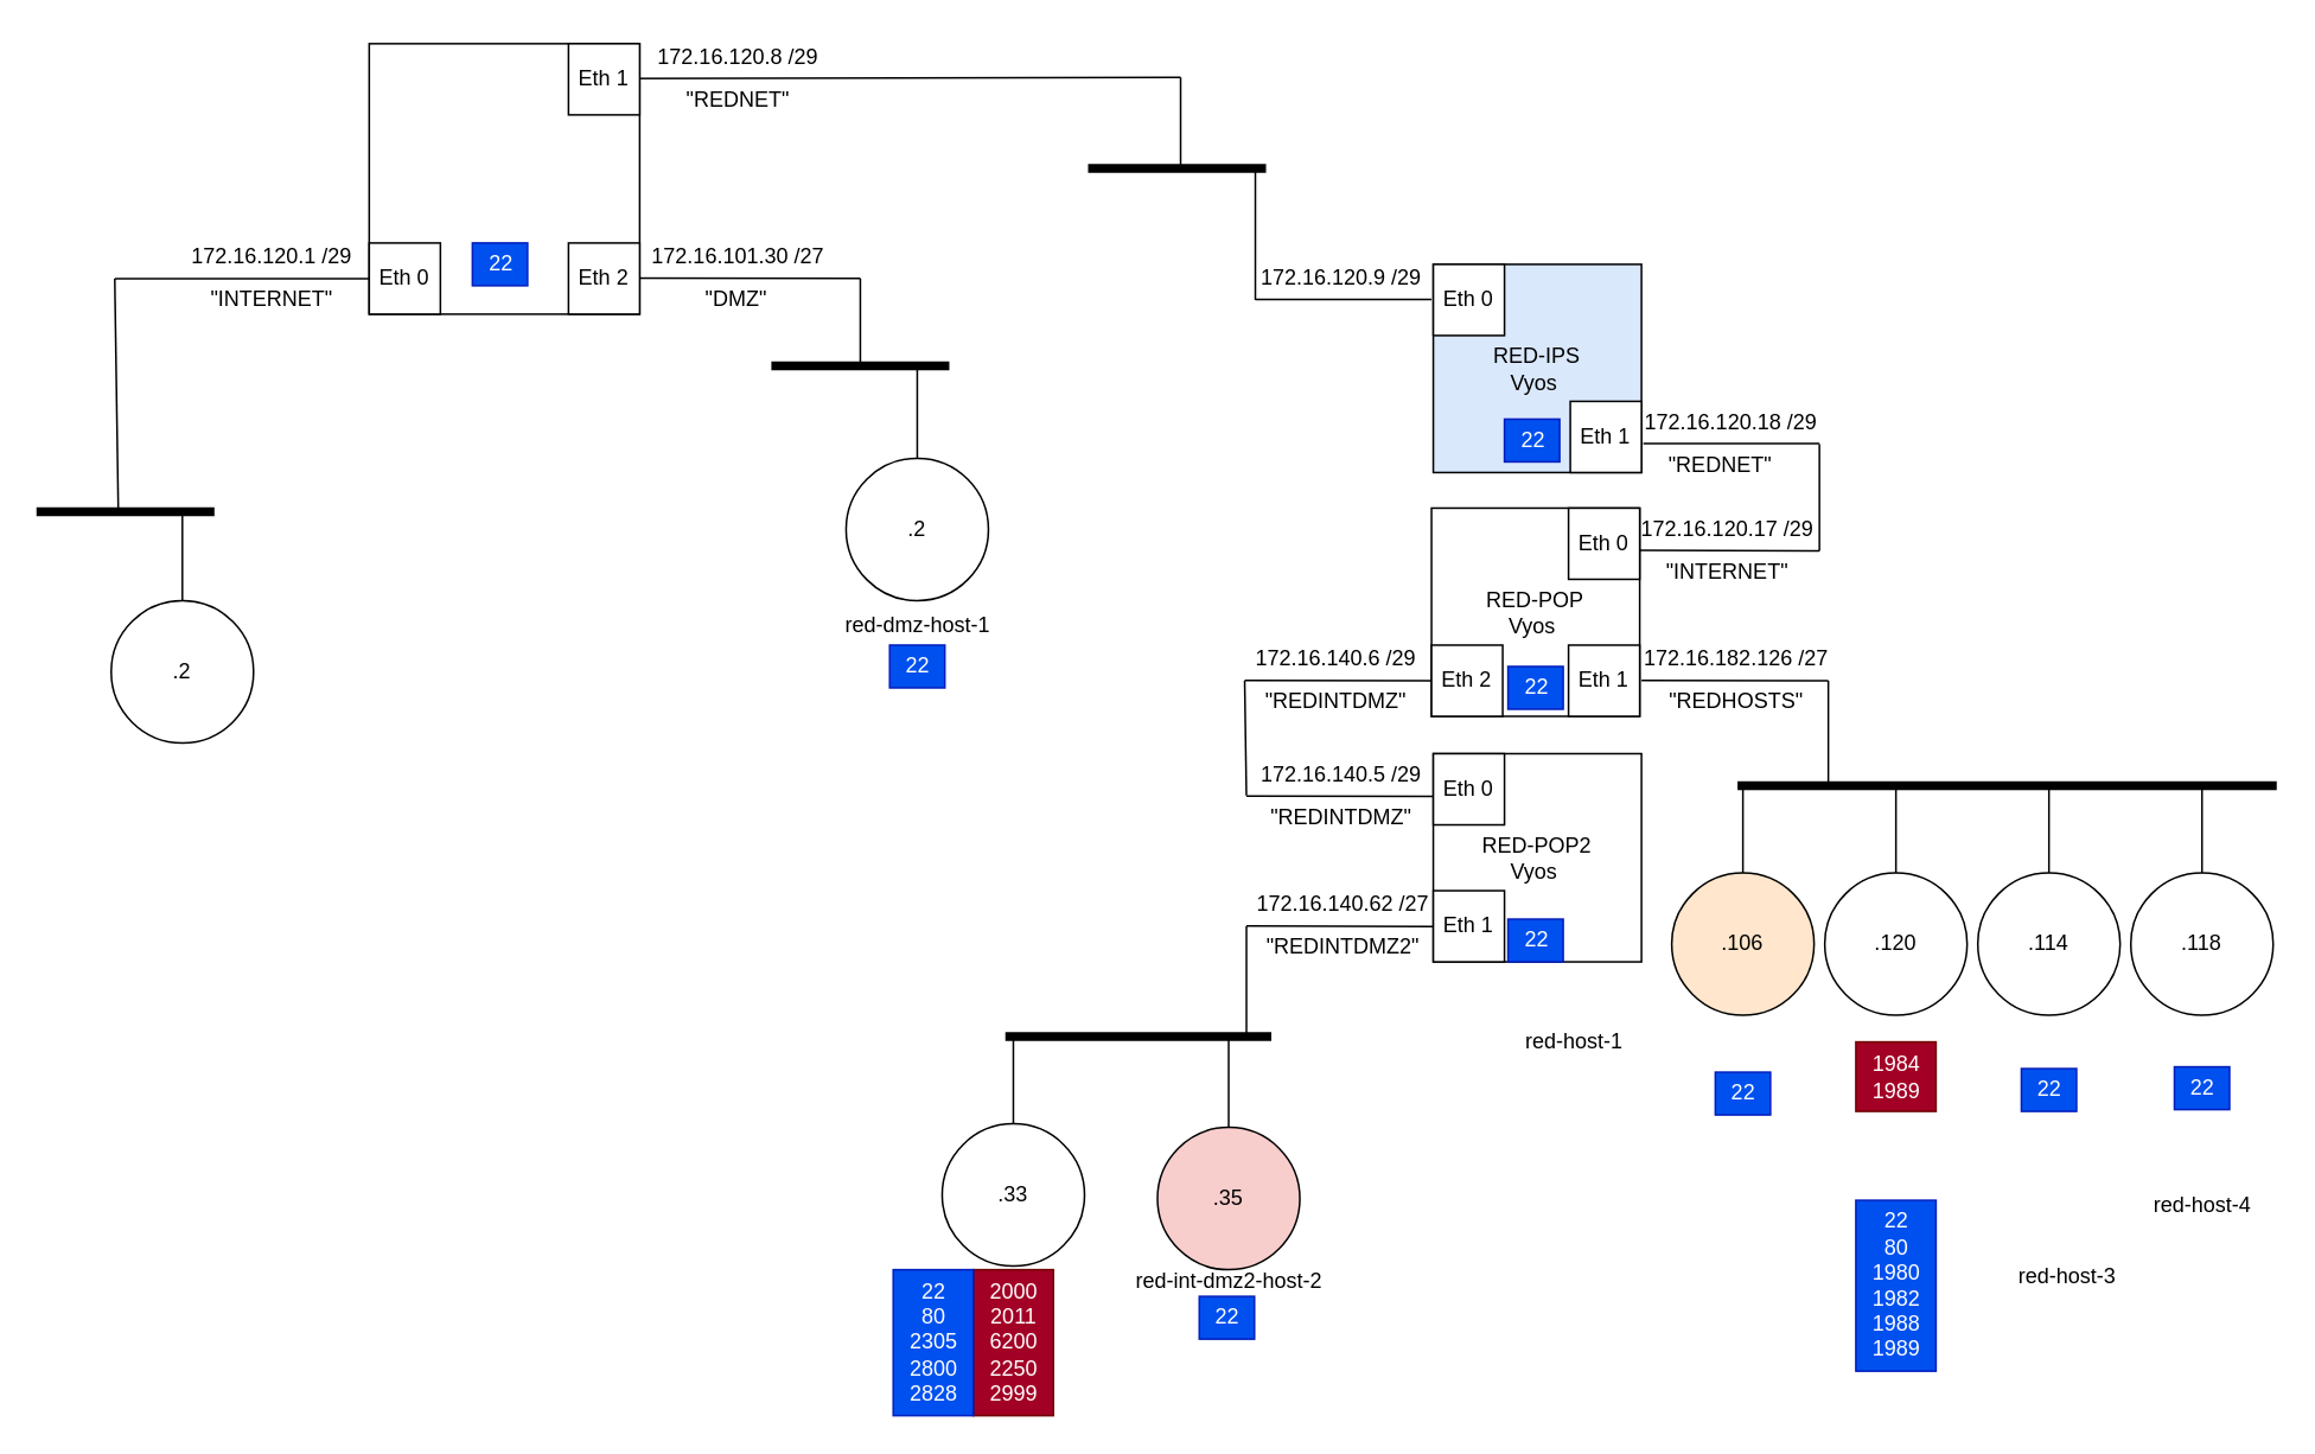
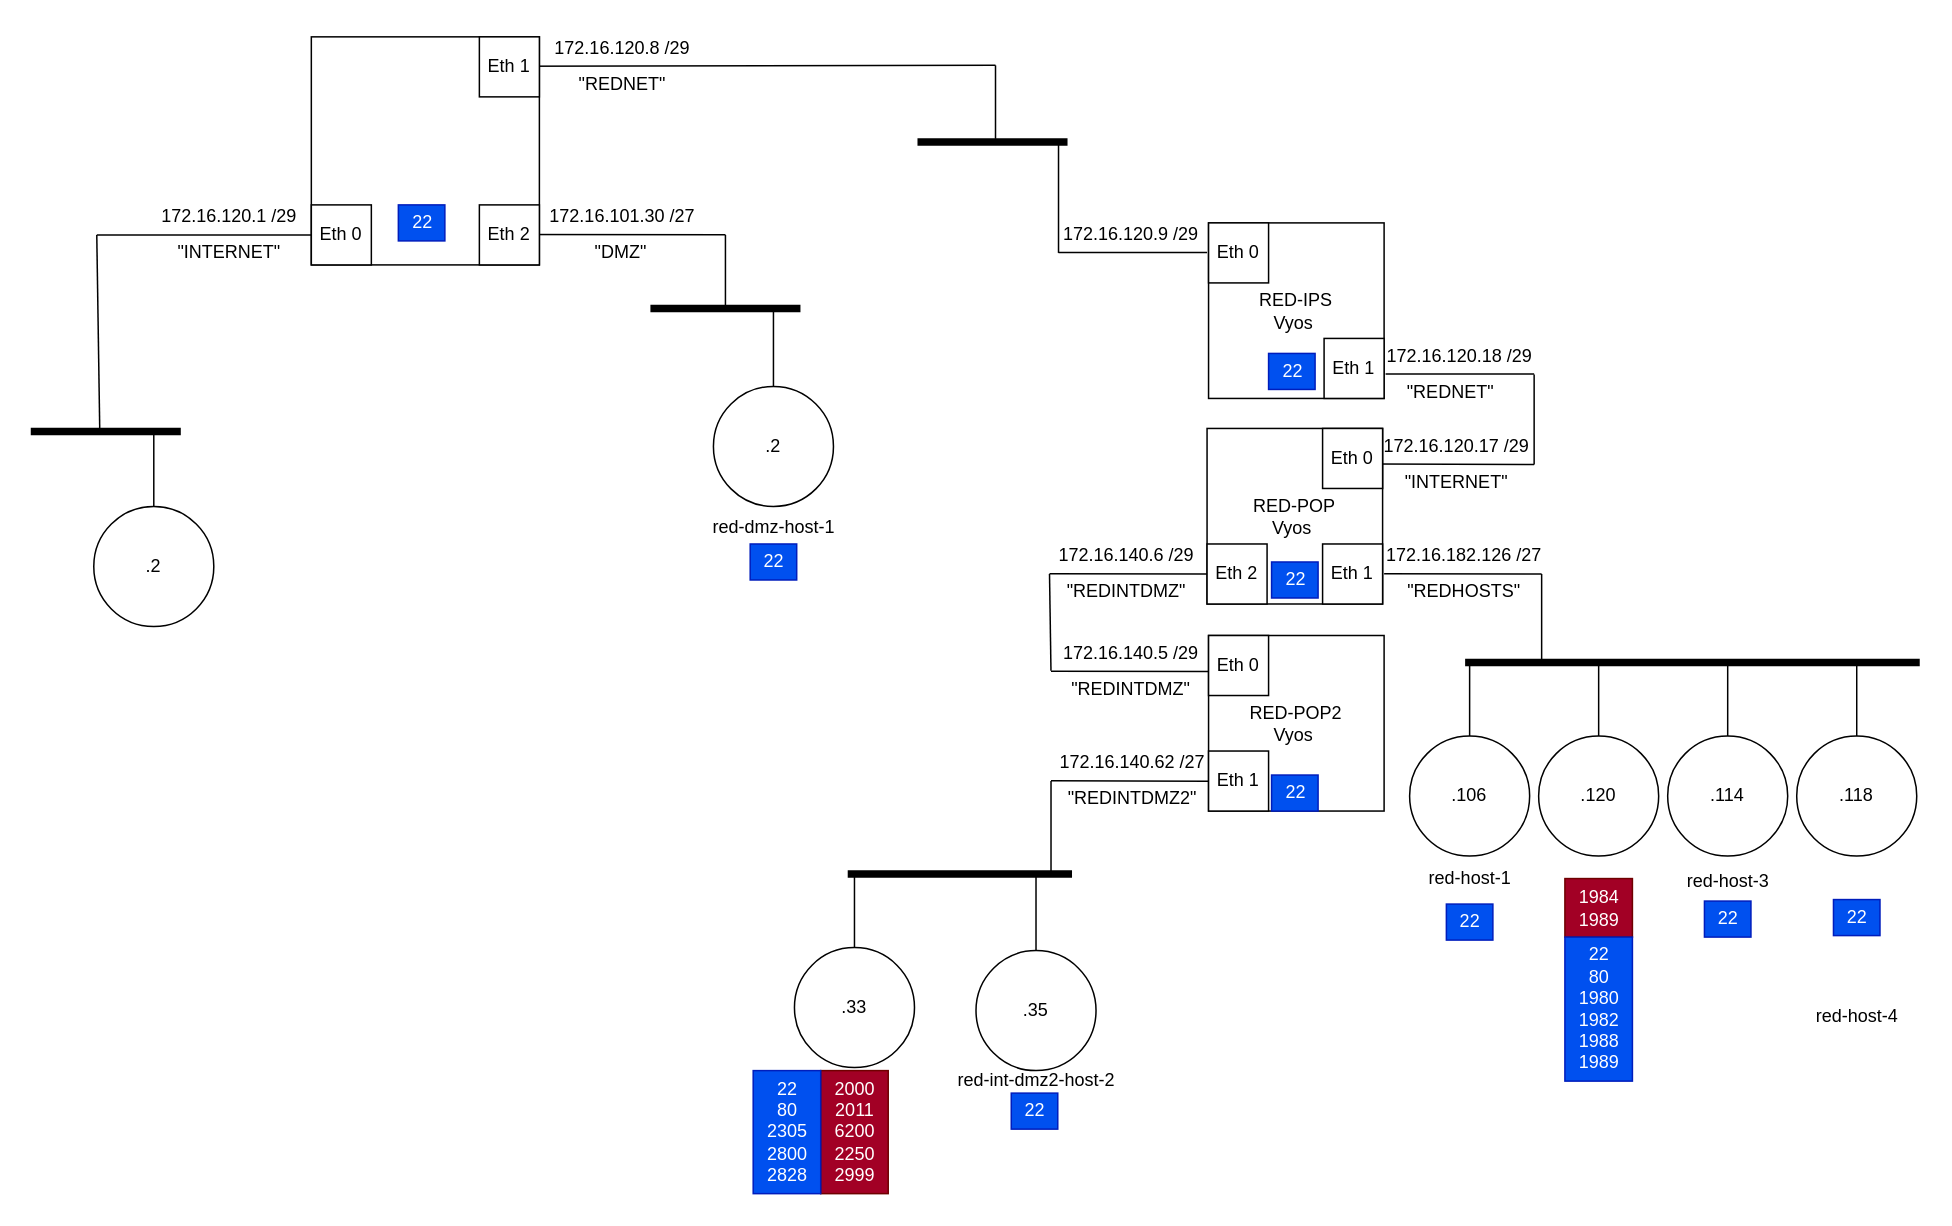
- <mxCell id="30" value="&lt;div&gt;RED-IPS&lt;/div&gt;&lt;div&gt;Vyos&amp;nbsp;&lt;/div&gt;" style="whiteSpace=wrap;html=1;aspect=fixed;fillColor=#dae8fc;" parent="1" vertex="1"><mxGeometry x="805" y="148" width="117" height="117" as="geometry" /></mxCell>
+ <mxCell id="30" value="&lt;div&gt;RED-IPS&lt;/div&gt;&lt;div&gt;Vyos&amp;nbsp;&lt;/div&gt;" style="whiteSpace=wrap;html=1;aspect=fixed;" parent="1" vertex="1"><mxGeometry x="805" y="148" width="117" height="117" as="geometry" /></mxCell>
- <mxCell id="53" value=".106" style="ellipse;whiteSpace=wrap;html=1;aspect=fixed;fillColor=#ffe6cc;" vertex="1" parent="1"><mxGeometry x="939" y="490" width="80" height="80" as="geometry" /></mxCell>
+ <mxCell id="53" value=".106" style="ellipse;whiteSpace=wrap;html=1;aspect=fixed;" vertex="1" parent="1"><mxGeometry x="939" y="490" width="80" height="80" as="geometry" /></mxCell>
- <mxCell id="60" value="red-host-1" style="text;html=1;align=center;verticalAlign=middle;resizable=0;points=[];autosize=1;strokeColor=none;fillColor=none;spacingBottom=0;" vertex="1" parent="1"><mxGeometry x="847.5" y="573" width="73" height="24" as="geometry" /></mxCell>
+ <mxCell id="60" value="red-host-1" style="text;html=1;align=center;verticalAlign=middle;resizable=0;points=[];autosize=1;strokeColor=none;fillColor=none;spacingBottom=0;" vertex="1" parent="1"><mxGeometry x="942.5" y="573" width="73" height="24" as="geometry" /></mxCell>
- <mxCell id="76" value=".35" style="ellipse;whiteSpace=wrap;html=1;aspect=fixed;fillColor=#f8cecc;" vertex="1" parent="1"><mxGeometry x="650" y="633" width="80" height="80" as="geometry" /></mxCell>
+ <mxCell id="76" value=".35" style="ellipse;whiteSpace=wrap;html=1;aspect=fixed;" vertex="1" parent="1"><mxGeometry x="650" y="633" width="80" height="80" as="geometry" /></mxCell>
- <mxCell id="78" value="red-host-3" style="text;html=1;align=center;verticalAlign=middle;resizable=0;points=[];autosize=1;strokeColor=none;fillColor=none;spacingBottom=0;" vertex="1" parent="1"><mxGeometry x="1124.5" y="705" width="73" height="24" as="geometry" /></mxCell>
+ <mxCell id="78" value="red-host-3" style="text;html=1;align=center;verticalAlign=middle;resizable=0;points=[];autosize=1;strokeColor=none;fillColor=none;spacingBottom=0;" vertex="1" parent="1"><mxGeometry x="1114.5" y="575" width="73" height="24" as="geometry" /></mxCell>
- <mxCell id="83" value="22&lt;div&gt;80&lt;/div&gt;&lt;div&gt;1980&lt;/div&gt;&lt;div&gt;1982&lt;/div&gt;&lt;div&gt;1988&lt;/div&gt;&lt;div&gt;1989&lt;/div&gt;" style="text;html=1;align=center;verticalAlign=middle;resizable=0;points=[];autosize=1;strokeColor=#001DBC;fillColor=#0050ef;spacingBottom=0;fontColor=#ffffff;" vertex="1" parent="1"><mxGeometry x="1042.5" y="674" width="45" height="96" as="geometry" /></mxCell>
+ <mxCell id="83" value="22&lt;div&gt;80&lt;/div&gt;&lt;div&gt;1980&lt;/div&gt;&lt;div&gt;1982&lt;/div&gt;&lt;div&gt;1988&lt;/div&gt;&lt;div&gt;1989&lt;/div&gt;" style="text;html=1;align=center;verticalAlign=middle;resizable=0;points=[];autosize=1;strokeColor=#001DBC;fillColor=#0050ef;spacingBottom=0;fontColor=#ffffff;" vertex="1" parent="1"><mxGeometry x="1042.5" y="624" width="45" height="96" as="geometry" /></mxCell>
